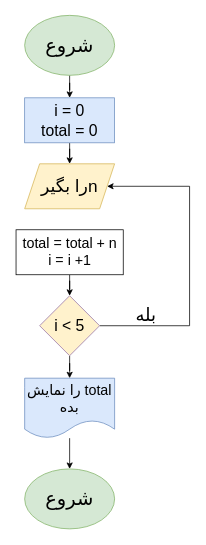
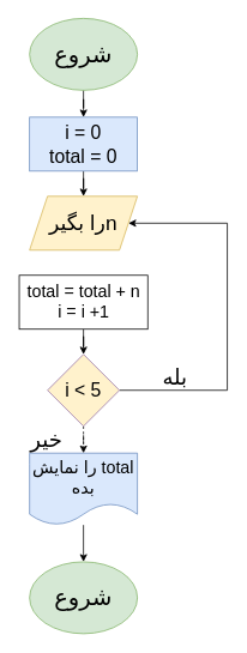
+ <mxCell id="16" value="&lt;font style=&quot;font-size: 24px;&quot;&gt;خیر&lt;/font&gt;" style="text;html=1;strokeColor=none;fillColor=none;align=center;verticalAlign=middle;whiteSpace=wrap;rounded=0;" vertex="1" parent="1"><mxGeometry x="20.5" y="474" width="60" height="30" as="geometry" /></mxCell>
- <mxCell id="10" value="" style="edgeStyle=orthogonalEdgeStyle;rounded=0;orthogonalLoop=1;jettySize=auto;html=1;" edge="1" parent="1" source="11" target="14"><mxGeometry relative="1" as="geometry" /></mxCell>
+ <mxCell id="10" value="" style="edgeStyle=orthogonalEdgeStyle;rounded=0;orthogonalLoop=1;jettySize=auto;html=1;dashed=1;" edge="1" parent="1" source="11" target="14"><mxGeometry relative="1" as="geometry" /></mxCell>
